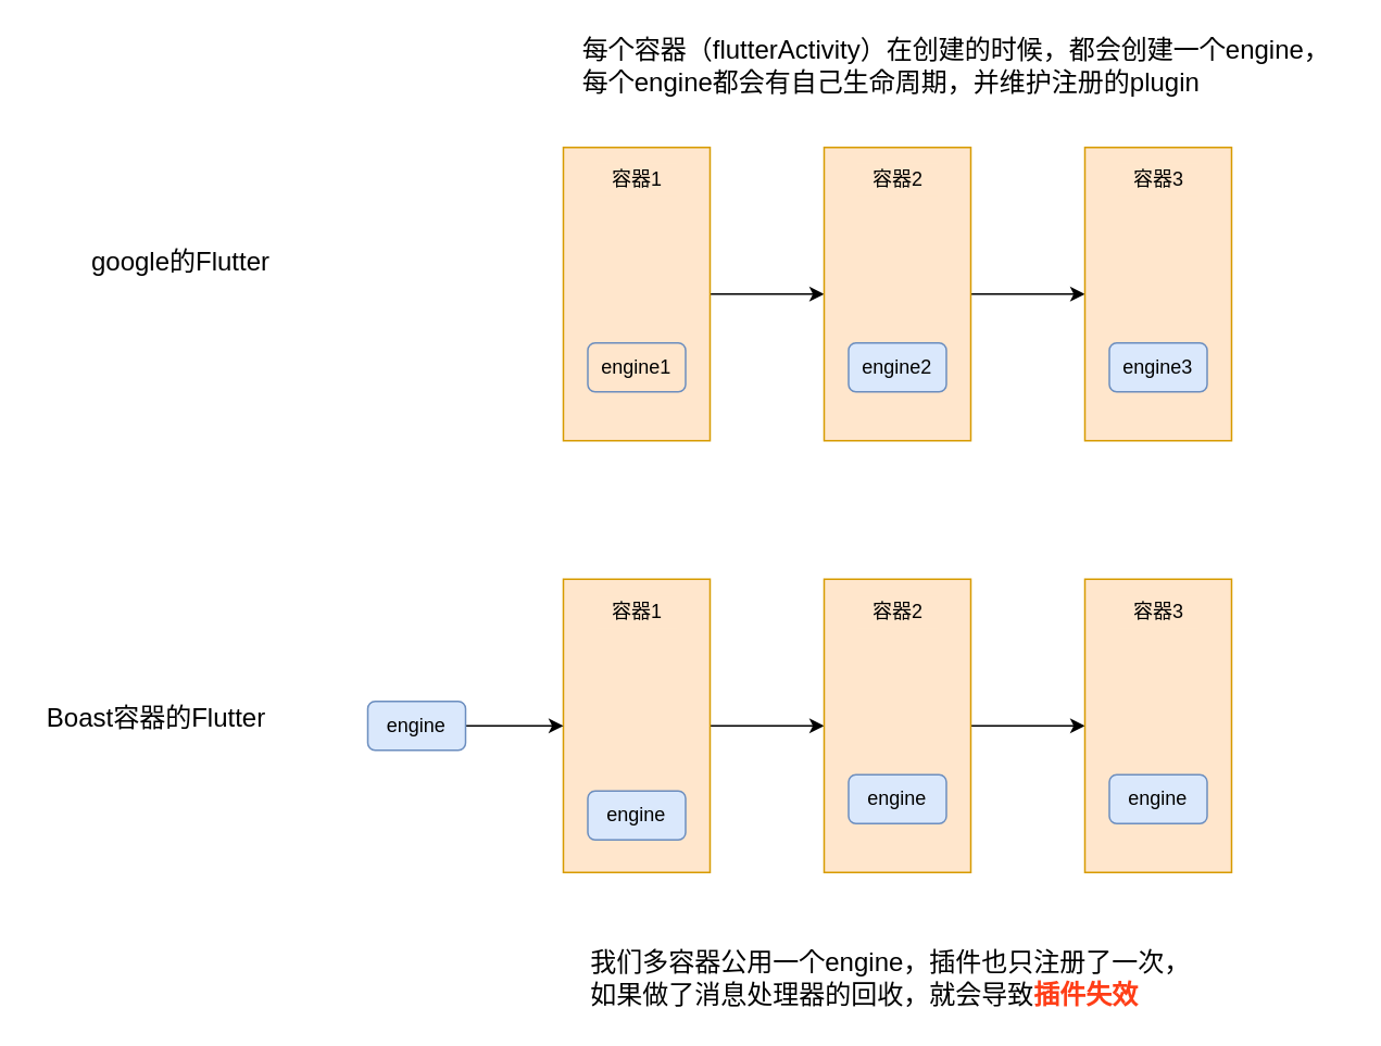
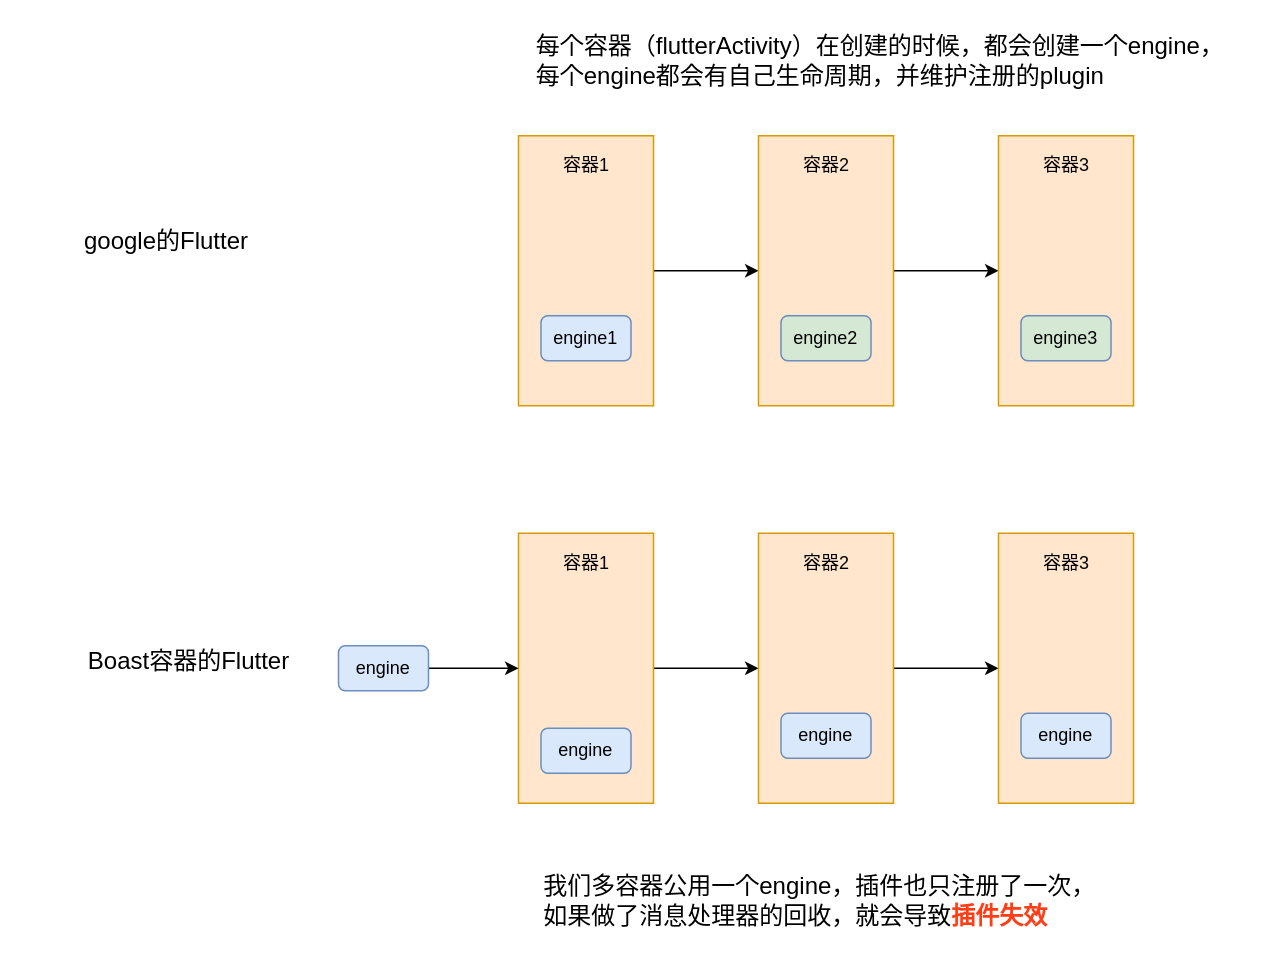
- <mxCell id="5" value="engine1" style="rounded=1;whiteSpace=wrap;html=1;fillColor=#ffe6cc;strokeColor=#6c8ebf;" vertex="1" parent="1"><mxGeometry x="360" y="210" width="60" height="30" as="geometry" /></mxCell>
+ <mxCell id="5" value="engine1" style="rounded=1;whiteSpace=wrap;html=1;fillColor=#dae8fc;strokeColor=#6c8ebf;" vertex="1" parent="1"><mxGeometry x="360" y="210" width="60" height="30" as="geometry" /></mxCell>
- <mxCell id="9" value="engine2" style="rounded=1;whiteSpace=wrap;html=1;fillColor=#dae8fc;strokeColor=#6c8ebf;" vertex="1" parent="1"><mxGeometry x="520" y="210" width="60" height="30" as="geometry" /></mxCell>
+ <mxCell id="9" value="engine2" style="rounded=1;whiteSpace=wrap;html=1;fillColor=#d5e8d4;strokeColor=#6c8ebf;" vertex="1" parent="1"><mxGeometry x="520" y="210" width="60" height="30" as="geometry" /></mxCell>
- <mxCell id="12" value="engine3" style="rounded=1;whiteSpace=wrap;html=1;fillColor=#dae8fc;strokeColor=#6c8ebf;" vertex="1" parent="1"><mxGeometry x="680" y="210" width="60" height="30" as="geometry" /></mxCell>
+ <mxCell id="12" value="engine3" style="rounded=1;whiteSpace=wrap;html=1;fillColor=#d5e8d4;strokeColor=#6c8ebf;" vertex="1" parent="1"><mxGeometry x="680" y="210" width="60" height="30" as="geometry" /></mxCell>
- <mxCell id="28" value="Boast容器的Flutter" style="text;html=1;align=center;verticalAlign=middle;resizable=0;points=[];autosize=1;fontSize=16;" vertex="1" parent="1"><mxGeometry x="20" y="430" width="150" height="20" as="geometry" /></mxCell>
+ <mxCell id="28" value="Boast容器的Flutter" style="text;html=1;align=center;verticalAlign=middle;resizable=0;points=[];autosize=1;fontSize=16;" vertex="1" parent="1"><mxGeometry x="50" y="430" width="150" height="20" as="geometry" /></mxCell>
